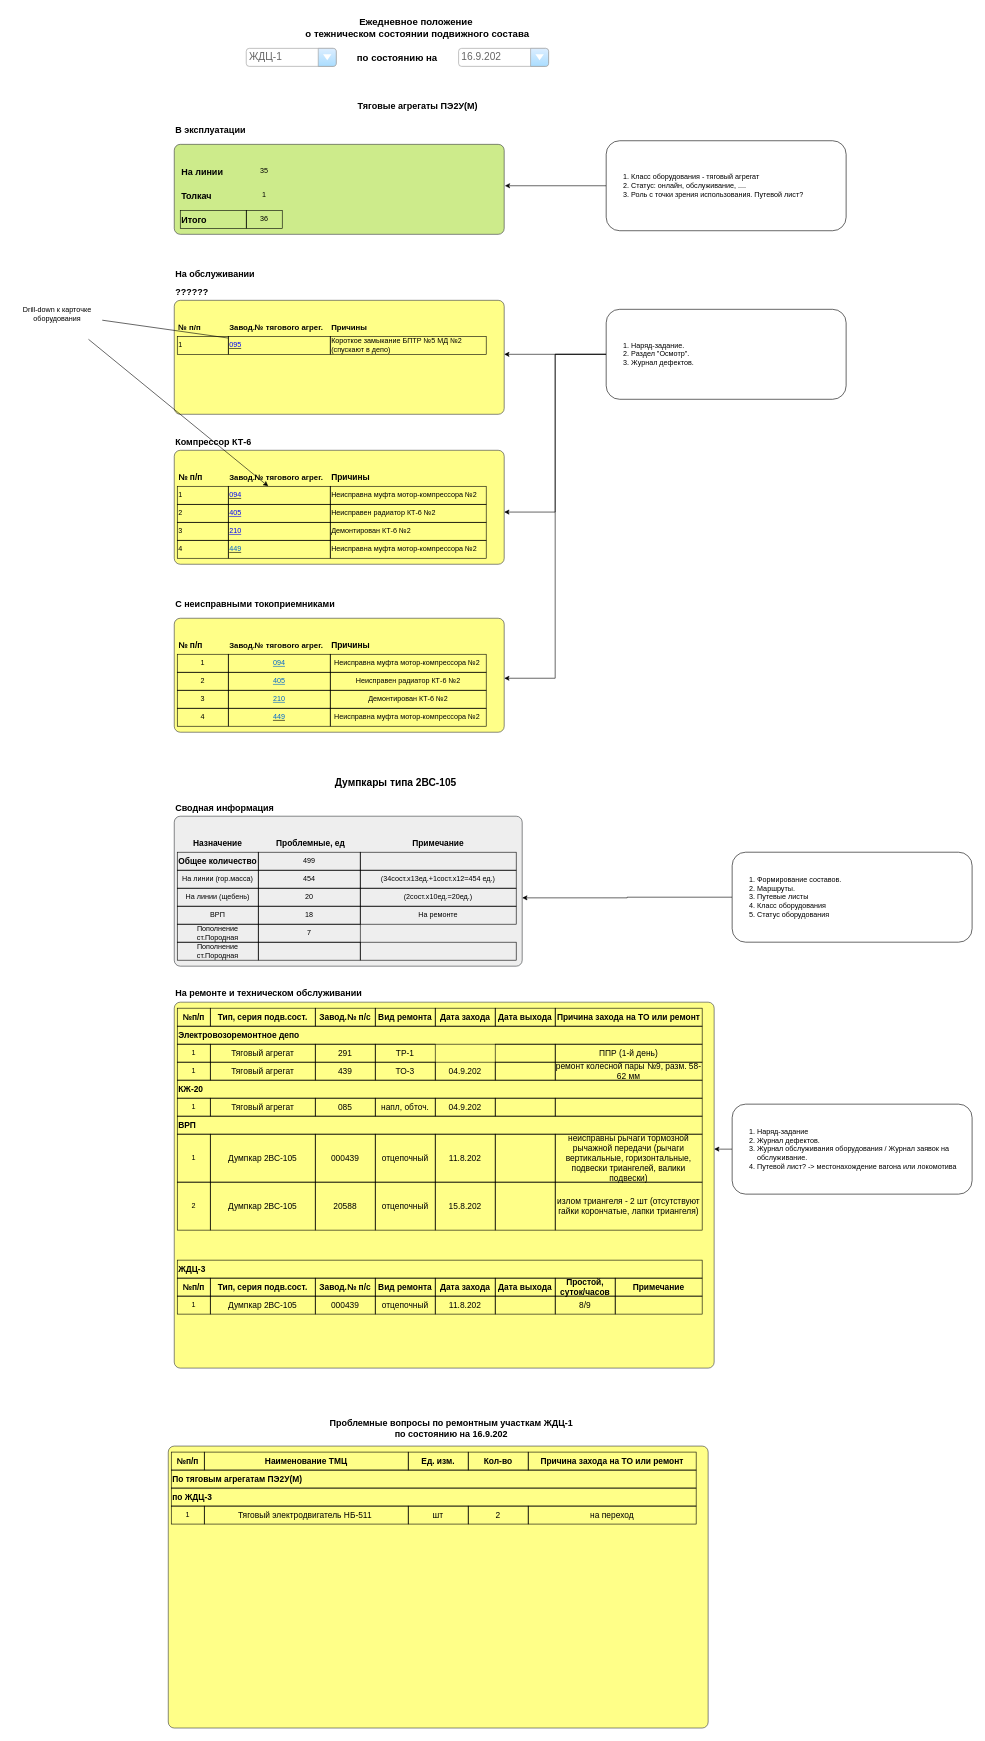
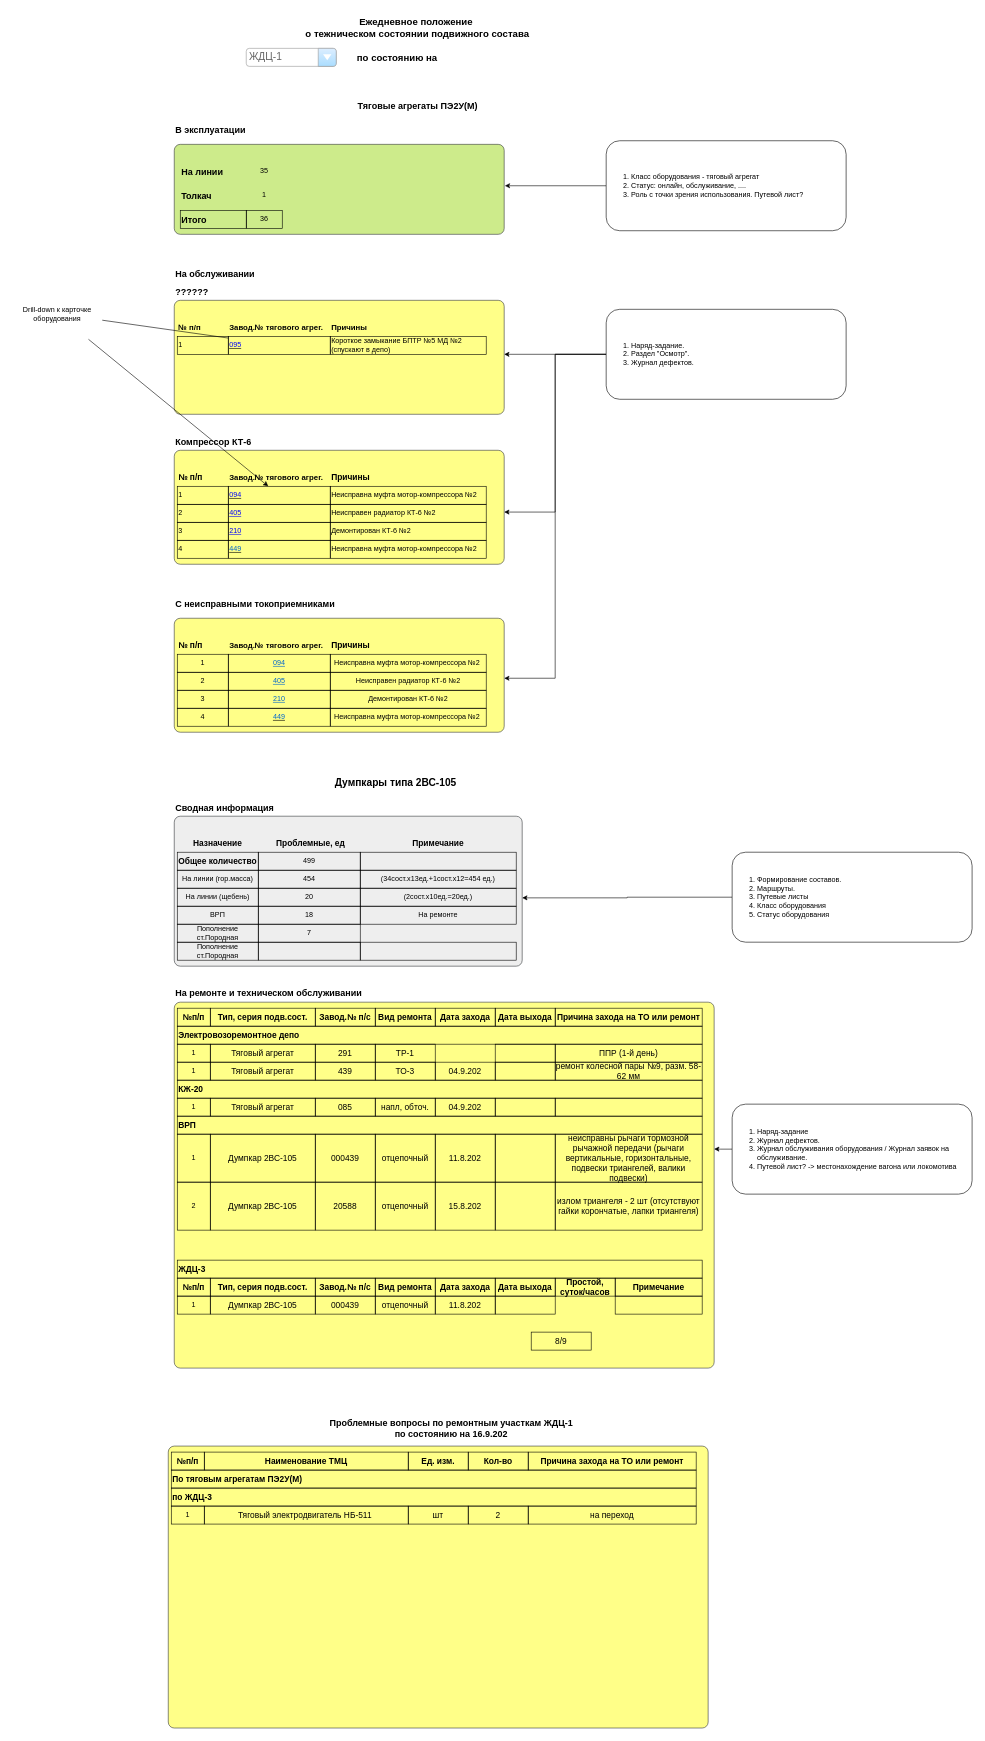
- <mxCell id="5" value="16.9.202" style="strokeWidth=1;shadow=0;dashed=0;align=center;html=1;shape=mxgraph.mockup.forms.comboBox;strokeColor=#999999;fillColor=#ddeeff;align=left;fillColor2=#aaddff;mainText=;fontColor=#666666;fontSize=17;spacingLeft=3;" parent="1" vertex="1"><mxGeometry x="764" y="80" width="150" height="30" as="geometry" /></mxCell>
- <mxCell id="126" value="8/9" style="text;html=1;strokeColor=default;fillColor=none;align=center;verticalAlign=middle;whiteSpace=wrap;rounded=0;fontSize=14;fontStyle=0" parent="81" vertex="1"><mxGeometry x="635" y="500" width="100" height="30" as="geometry" /></mxCell>
+ <mxCell id="126" value="8/9" style="text;html=1;strokeColor=default;fillColor=none;align=center;verticalAlign=middle;whiteSpace=wrap;rounded=0;fontSize=14;fontStyle=0" parent="81" vertex="1"><mxGeometry x="595" y="560" width="100" height="30" as="geometry" /></mxCell>
